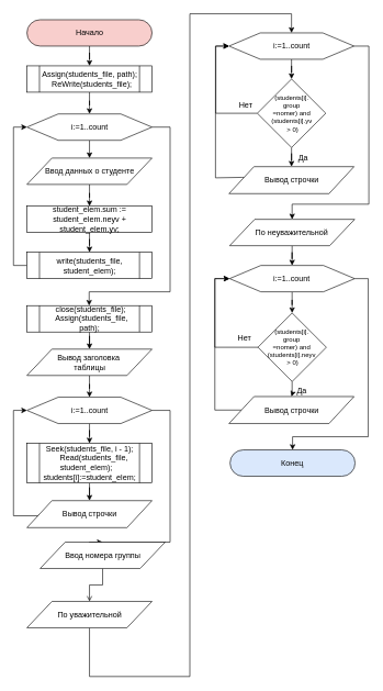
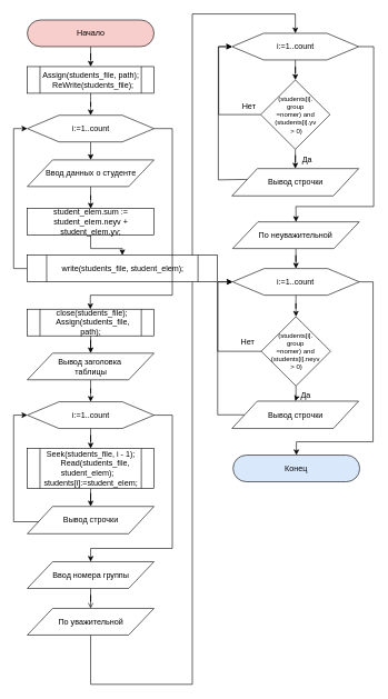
- <mxCell id="25" value="write(students_file, student_elem);" style="shape=process;whiteSpace=wrap;html=1;backgroundOutline=1;" parent="1" vertex="1"><mxGeometry x="40.5" y="382" width="190" height="40" as="geometry" /></mxCell>
+ <mxCell id="25" value="write(students_file, student_elem);" style="shape=process;whiteSpace=wrap;html=1;backgroundOutline=1;" parent="1" vertex="1"><mxGeometry x="40.5" y="382" width="285" height="40" as="geometry" /></mxCell>
- <mxCell id="50" value="Ввод номера группы" style="shape=parallelogram;perimeter=parallelogramPerimeter;whiteSpace=wrap;html=1;" vertex="1" parent="1"><mxGeometry x="60.5" y="822" width="190" height="40" as="geometry" /></mxCell>
+ <mxCell id="50" value="Ввод номера группы" style="shape=parallelogram;perimeter=parallelogramPerimeter;whiteSpace=wrap;html=1;" vertex="1" parent="1"><mxGeometry x="40.5" y="842" width="190" height="40" as="geometry" /></mxCell>
